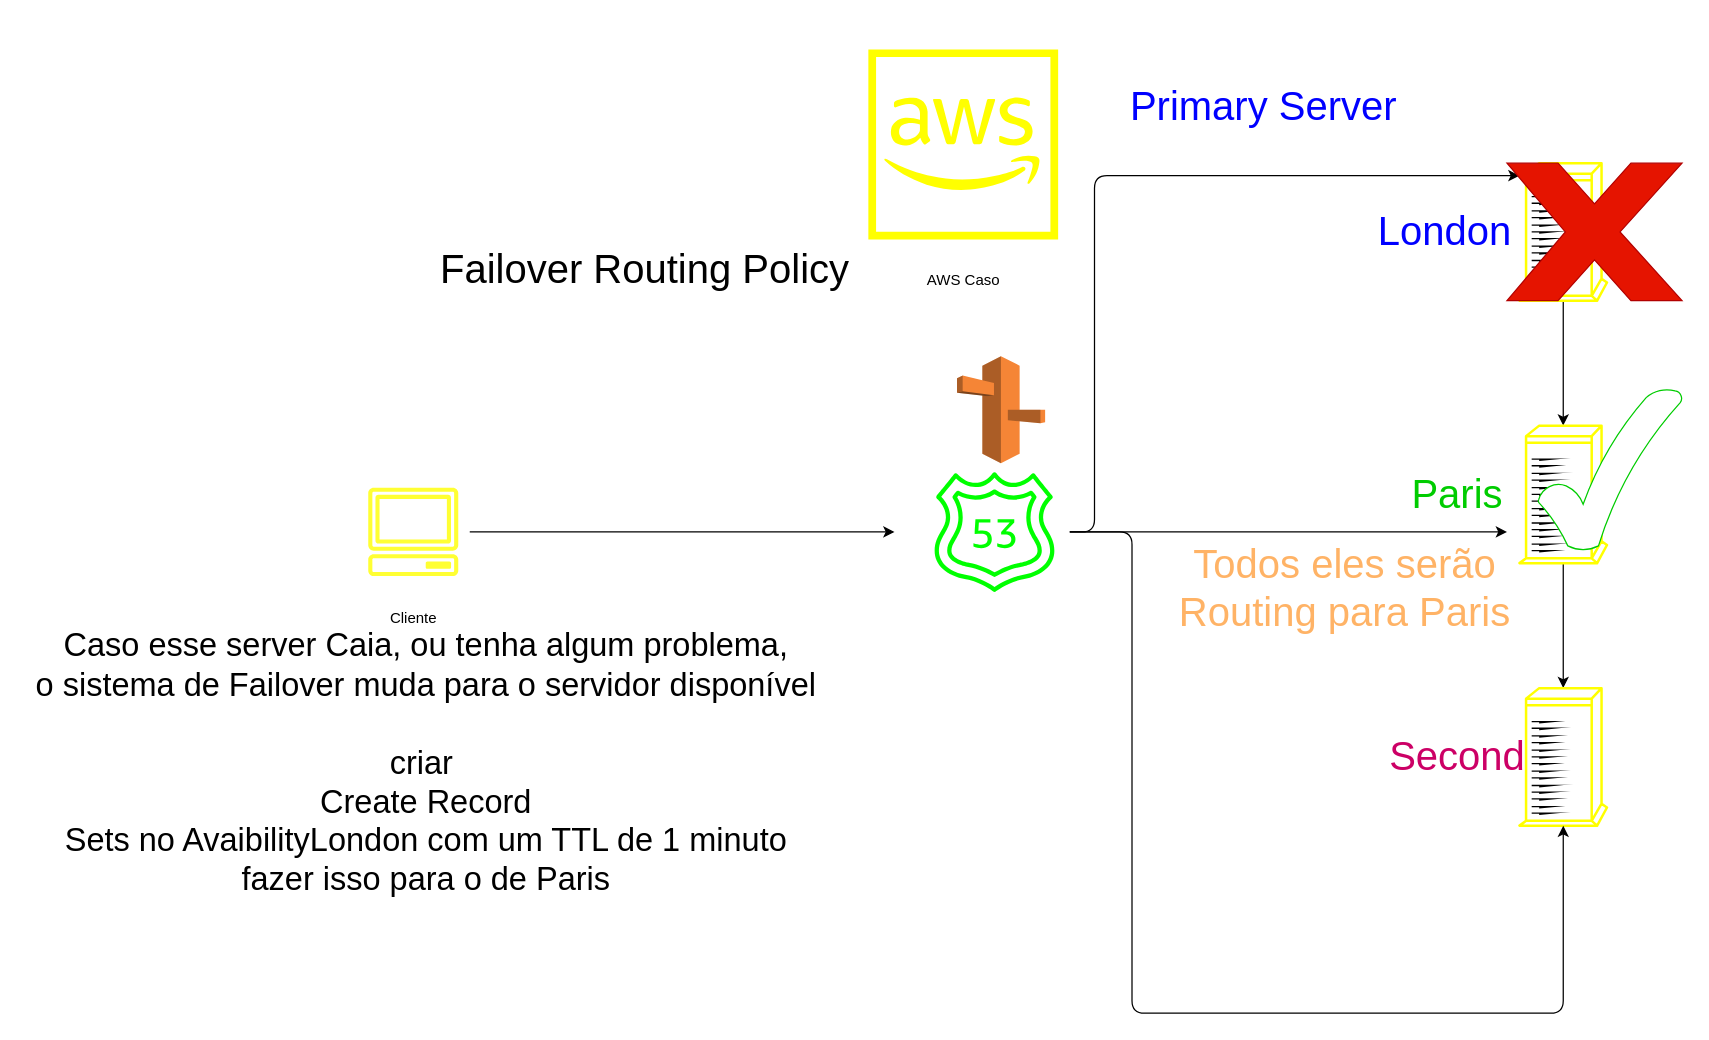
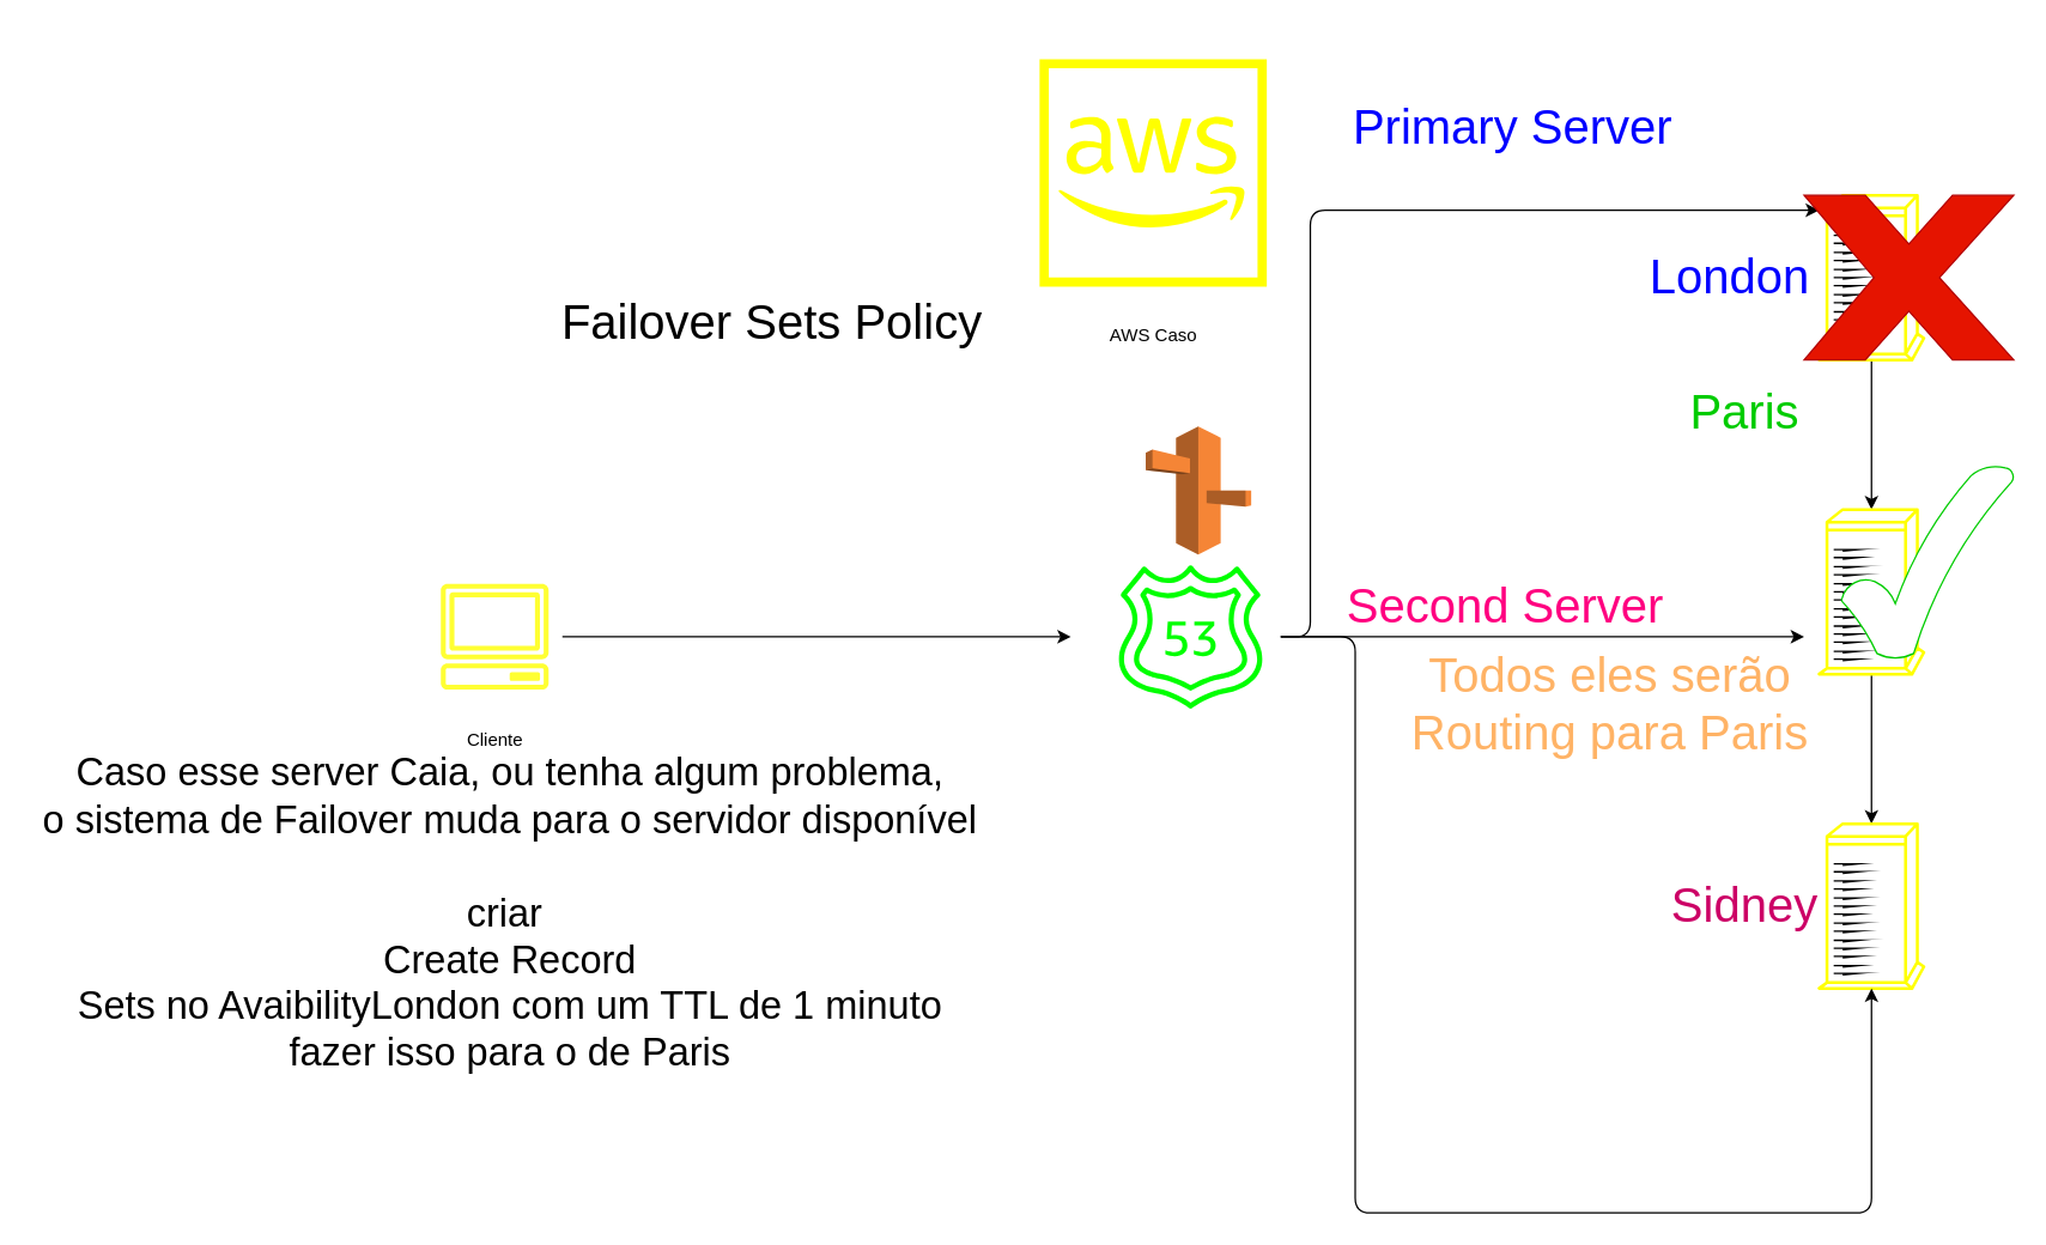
- <mxCell id="10" value="&lt;font style=&quot;font-size: 32px;&quot;&gt;Failover Routing Policy&lt;/font&gt;" style="text;html=1;align=center;verticalAlign=middle;resizable=0;points=[];autosize=1;strokeColor=none;fillColor=none;" parent="1" vertex="1"><mxGeometry x="345" y="200" width="340" height="30" as="geometry" /></mxCell>
+ <mxCell id="10" value="&lt;font style=&quot;font-size: 32px;&quot;&gt;Failover Sets Policy&lt;/font&gt;" style="text;html=1;align=center;verticalAlign=middle;resizable=0;points=[];autosize=1;strokeColor=none;fillColor=none;" parent="1" vertex="1"><mxGeometry x="345" y="200" width="340" height="30" as="geometry" /></mxCell>
- <mxCell id="18" value="&lt;font style=&quot;font-size: 32px;&quot;&gt;Paris&lt;/font&gt;" style="text;html=1;align=center;verticalAlign=middle;resizable=0;points=[];autosize=1;strokeColor=none;fillColor=none;fontColor=#00CC00;" parent="1" vertex="1"><mxGeometry x="1120" y="380" width="90" height="30" as="geometry" /></mxCell>
+ <mxCell id="18" value="&lt;font style=&quot;font-size: 32px;&quot;&gt;Paris&lt;/font&gt;" style="text;html=1;align=center;verticalAlign=middle;resizable=0;points=[];autosize=1;strokeColor=none;fillColor=none;fontColor=#00CC00;" parent="1" vertex="1"><mxGeometry x="1120" y="260" width="90" height="30" as="geometry" /></mxCell>
+ <mxCell id="23" value="&lt;font style=&quot;font-size: 32px;&quot;&gt;Second Server&lt;/font&gt;" style="text;html=1;align=center;verticalAlign=middle;resizable=0;points=[];autosize=1;strokeColor=none;fillColor=none;fontColor=#FF0080;" parent="1" vertex="1"><mxGeometry x="890" y="390" width="230" height="30" as="geometry" /></mxCell>
- <mxCell id="19" value="&lt;font style=&quot;font-size: 32px;&quot;&gt;Second&lt;/font&gt;" style="text;html=1;align=center;verticalAlign=middle;resizable=0;points=[];autosize=1;strokeColor=none;fillColor=none;fontColor=#CC0066;" parent="1" vertex="1"><mxGeometry x="1110" y="590" width="110" height="30" as="geometry" /></mxCell>
+ <mxCell id="19" value="&lt;font style=&quot;font-size: 32px;&quot;&gt;Sidney&lt;/font&gt;" style="text;html=1;align=center;verticalAlign=middle;resizable=0;points=[];autosize=1;strokeColor=none;fillColor=none;fontColor=#CC0066;" parent="1" vertex="1"><mxGeometry x="1110" y="590" width="110" height="30" as="geometry" /></mxCell>
